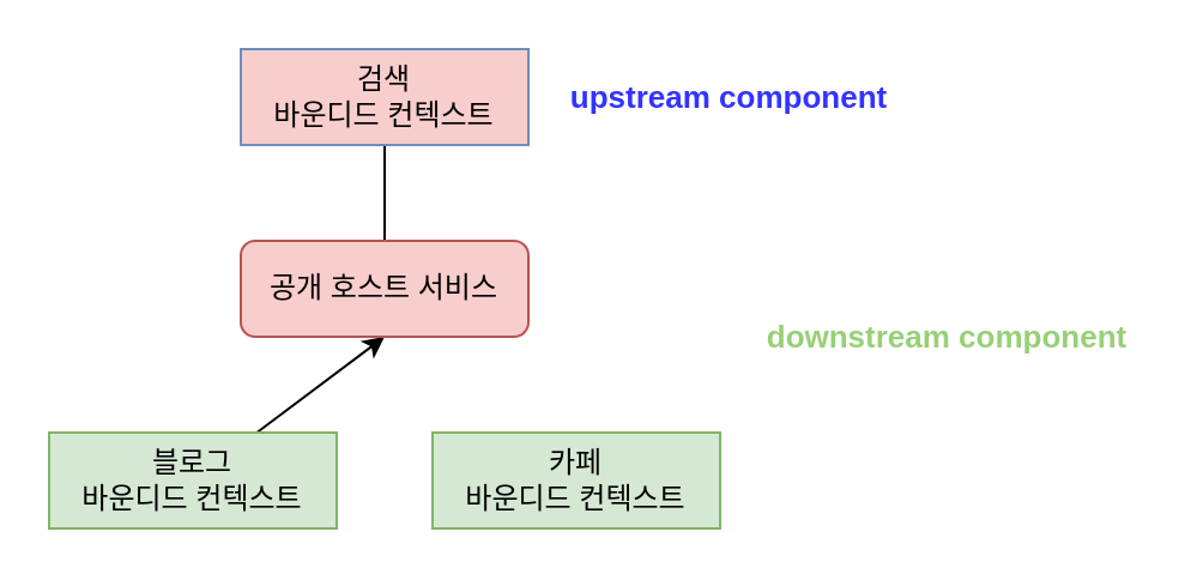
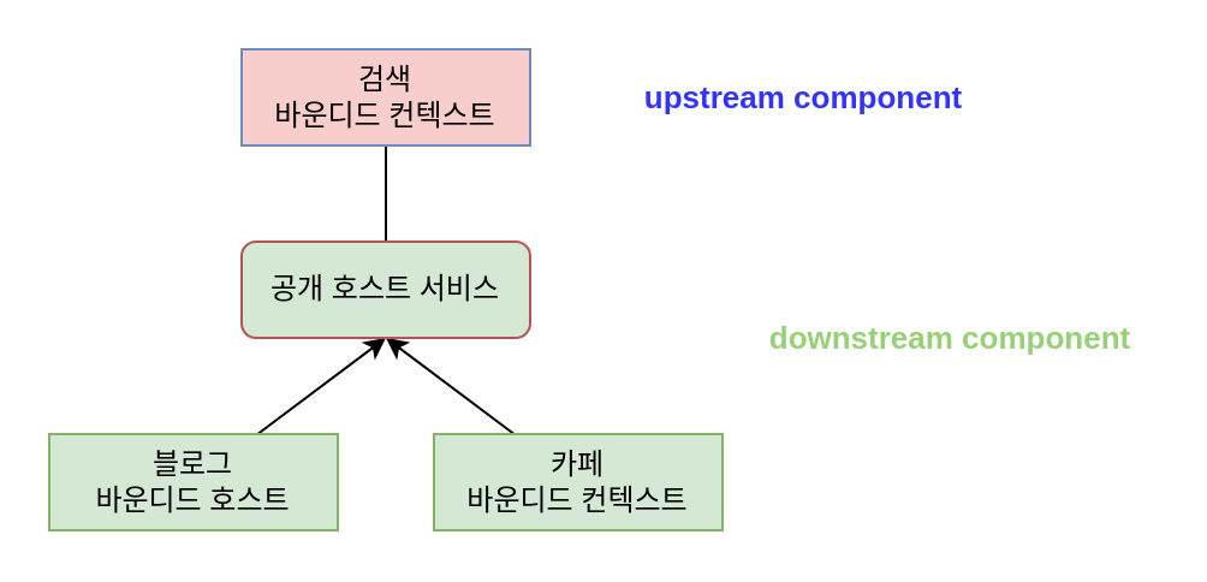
- <mxCell id="9" value="upstream component" style="text;html=1;align=center;verticalAlign=middle;whiteSpace=wrap;rounded=0;fontStyle=1;fontSize=13;fontColor=#3333FF;" vertex="1" parent="1"><mxGeometry x="234" y="30" width="140" height="20" as="geometry" /></mxCell>
+ <mxCell id="9" value="upstream component" style="text;html=1;align=center;verticalAlign=middle;whiteSpace=wrap;rounded=0;fontStyle=1;fontSize=13;fontColor=#3333FF;" vertex="1" parent="1"><mxGeometry x="264" y="30" width="140" height="20" as="geometry" /></mxCell>
- <mxCell id="8" value="공개 호스트 서비스" style="rounded=1;whiteSpace=wrap;html=1;fillColor=#f8cecc;strokeColor=#b85450;" vertex="1" parent="1"><mxGeometry x="100" y="100" width="120" height="40" as="geometry" /></mxCell>
+ <mxCell id="8" value="공개 호스트 서비스" style="rounded=1;whiteSpace=wrap;html=1;fillColor=#d5e8d4;strokeColor=#b85450;" vertex="1" parent="1"><mxGeometry x="100" y="100" width="120" height="40" as="geometry" /></mxCell>
+ <mxCell id="4" style="rounded=0;orthogonalLoop=1;jettySize=auto;html=1;entryX=0.5;entryY=1;entryDx=0;entryDy=0;" edge="1" parent="1" source="5" target="8"><mxGeometry relative="1" as="geometry" /></mxCell>
- <mxCell id="7" value="블로그&lt;div&gt;바운디드 컨텍스트&lt;/div&gt;" style="rounded=0;whiteSpace=wrap;html=1;fillColor=#d5e8d4;strokeColor=#82b366;" vertex="1" parent="1"><mxGeometry x="20" y="180" width="120" height="40" as="geometry" /></mxCell>
+ <mxCell id="7" value="블로그&lt;div&gt;바운디드 호스트&lt;/div&gt;" style="rounded=0;whiteSpace=wrap;html=1;fillColor=#d5e8d4;strokeColor=#82b366;" vertex="1" parent="1"><mxGeometry x="20" y="180" width="120" height="40" as="geometry" /></mxCell>
